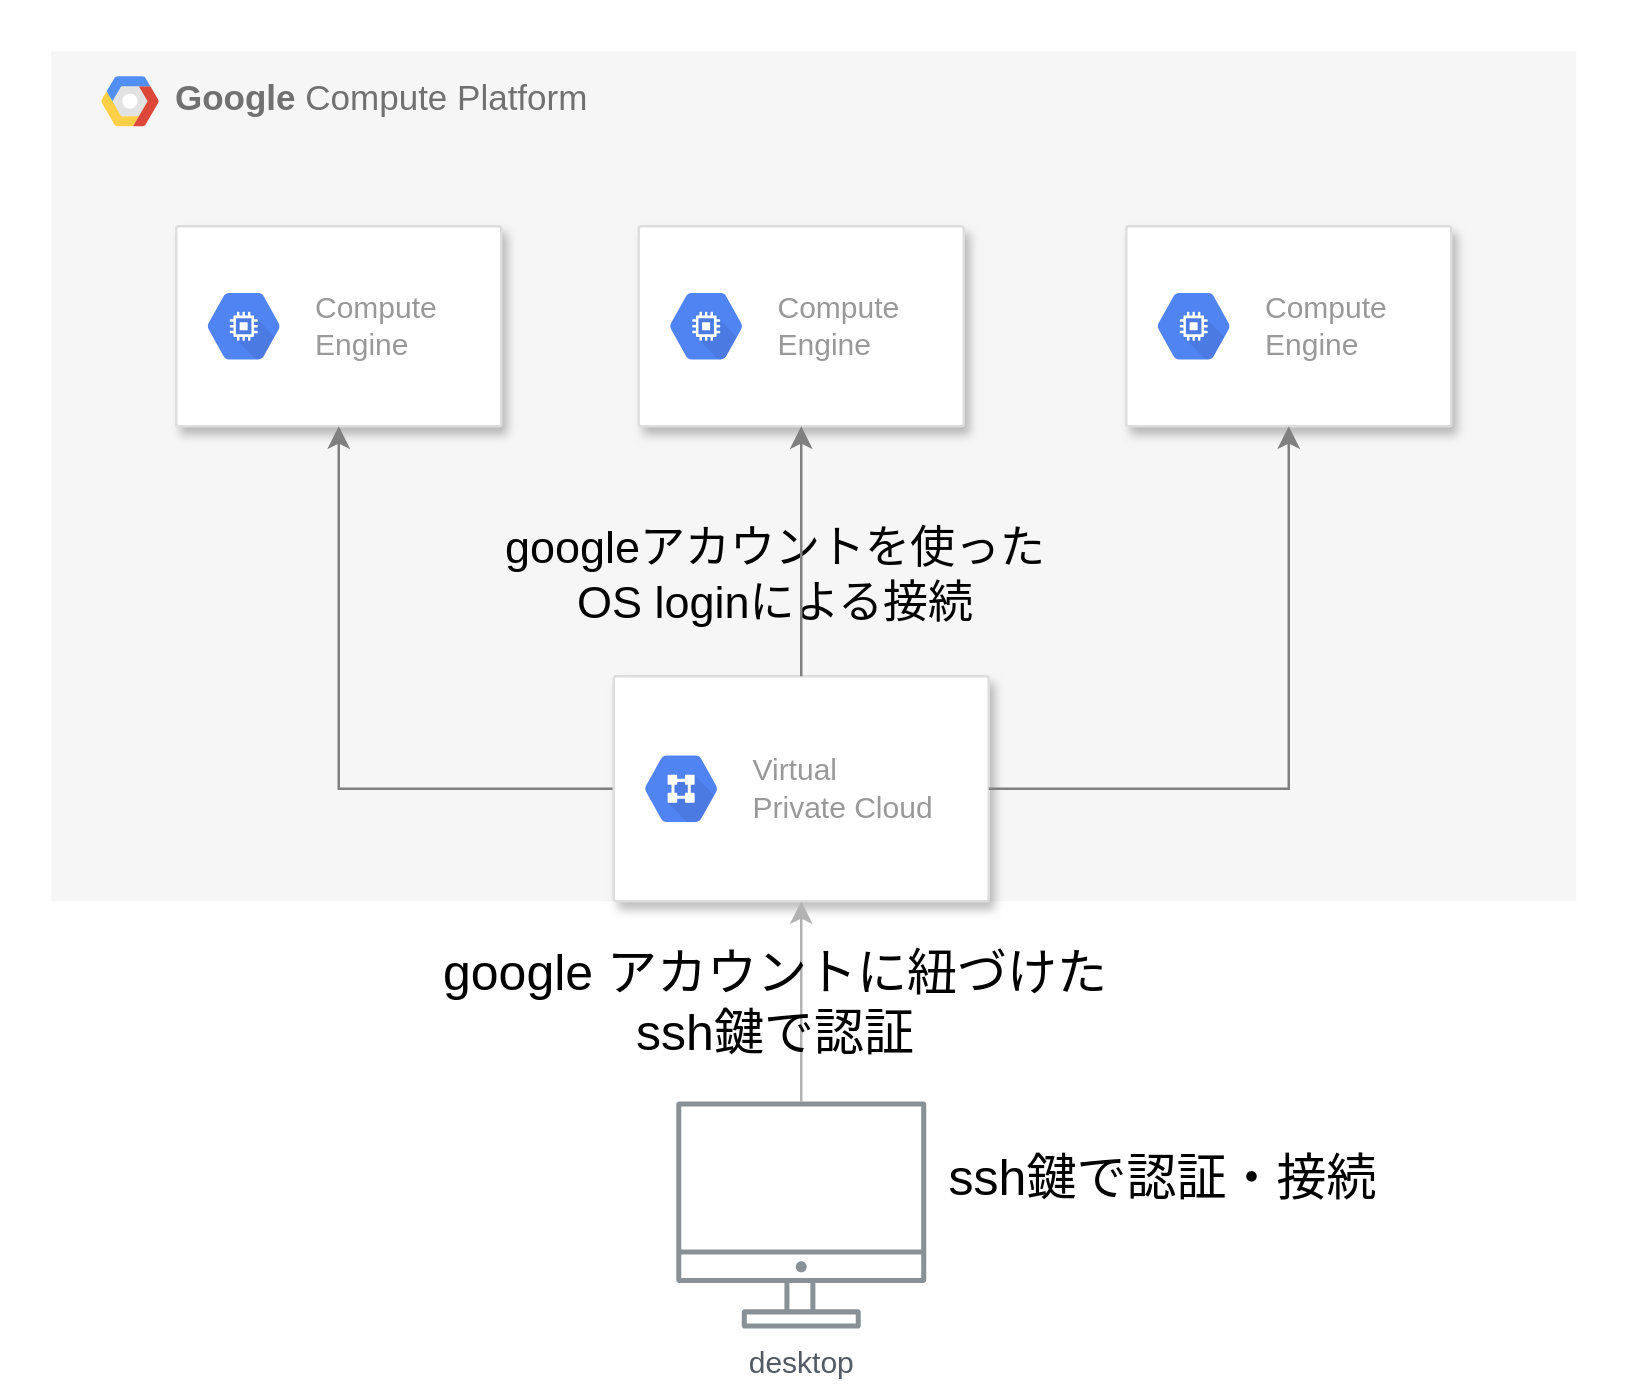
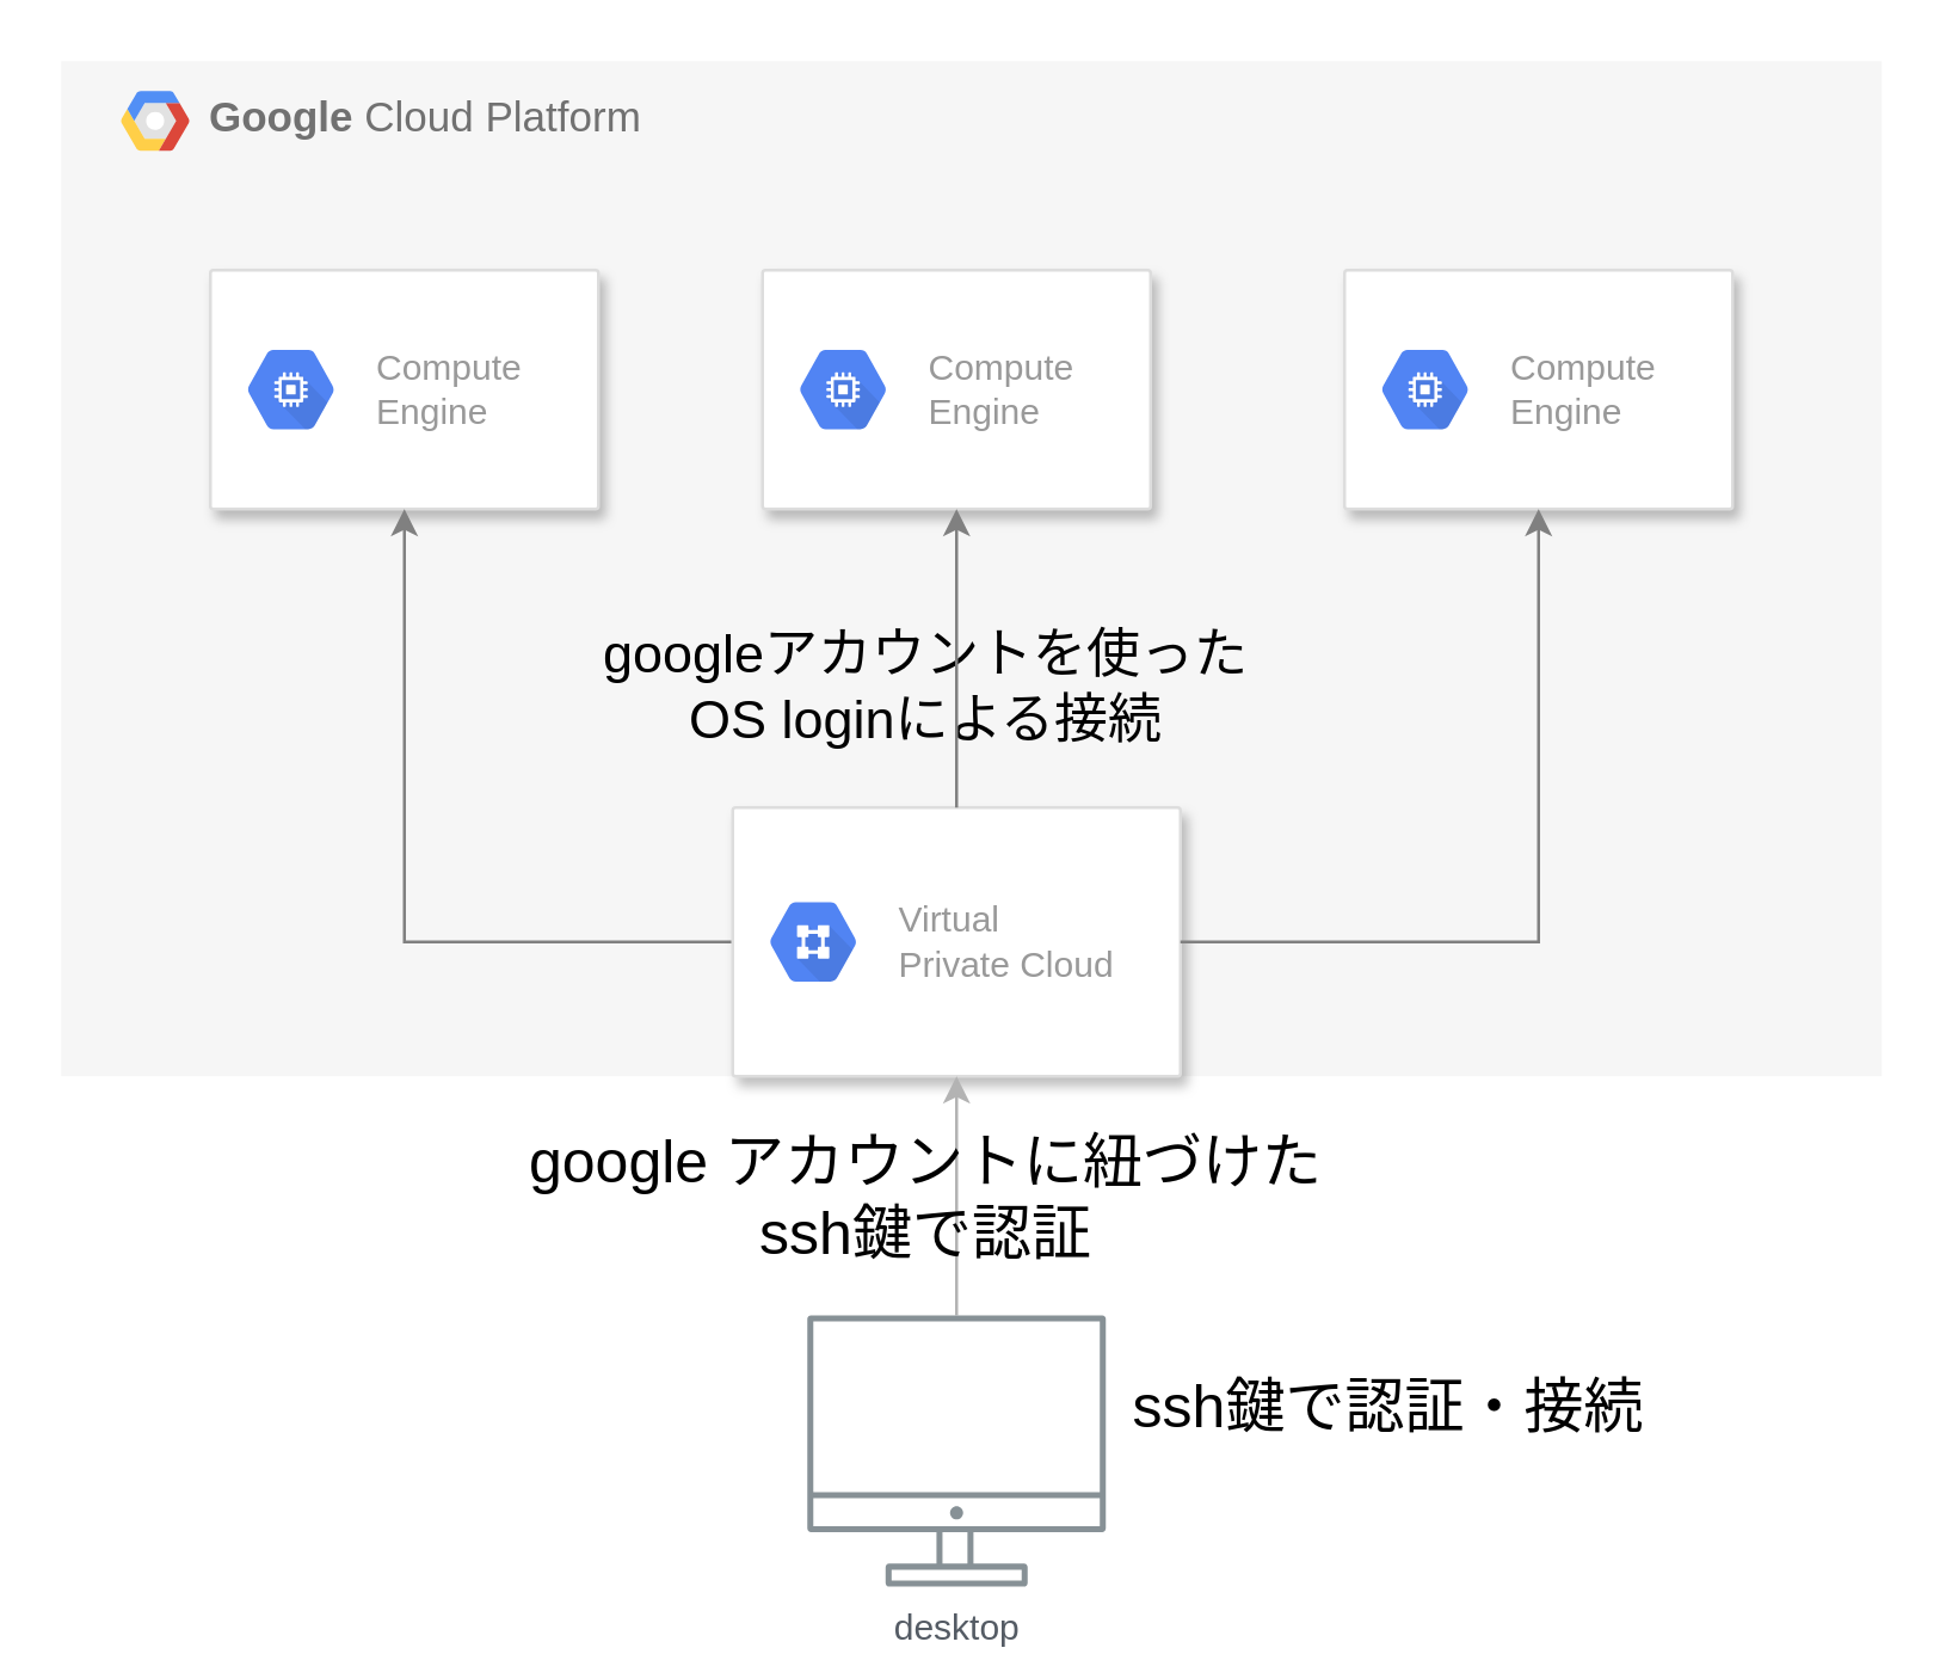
- <mxCell id="2" value="&lt;b&gt;Google &lt;/b&gt;Compute Platform" style="fillColor=#F6F6F6;strokeColor=none;shadow=0;gradientColor=none;fontSize=14;align=left;spacing=10;fontColor=#717171;9E9E9E;verticalAlign=top;spacingTop=-4;fontStyle=0;spacingLeft=40;html=1;" vertex="1" parent="1"><mxGeometry x="20" y="20" width="610" height="340" as="geometry" /></mxCell>
+ <mxCell id="2" value="&lt;b&gt;Google &lt;/b&gt;Cloud Platform" style="fillColor=#F6F6F6;strokeColor=none;shadow=0;gradientColor=none;fontSize=14;align=left;spacing=10;fontColor=#717171;9E9E9E;verticalAlign=top;spacingTop=-4;fontStyle=0;spacingLeft=40;html=1;" vertex="1" parent="1"><mxGeometry x="20" y="20" width="610" height="340" as="geometry" /></mxCell>
